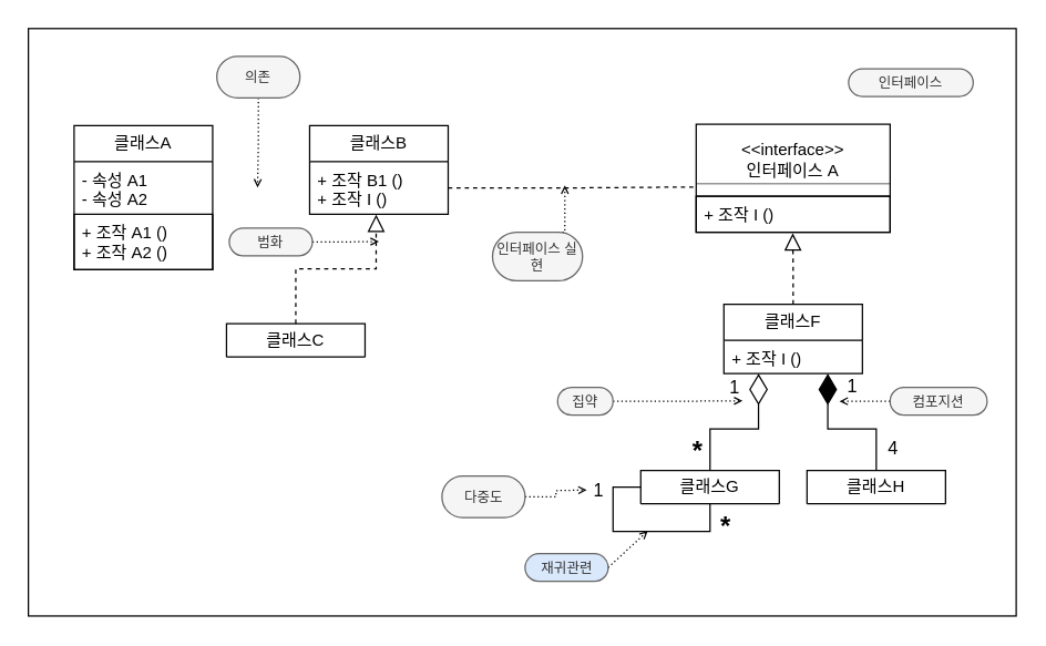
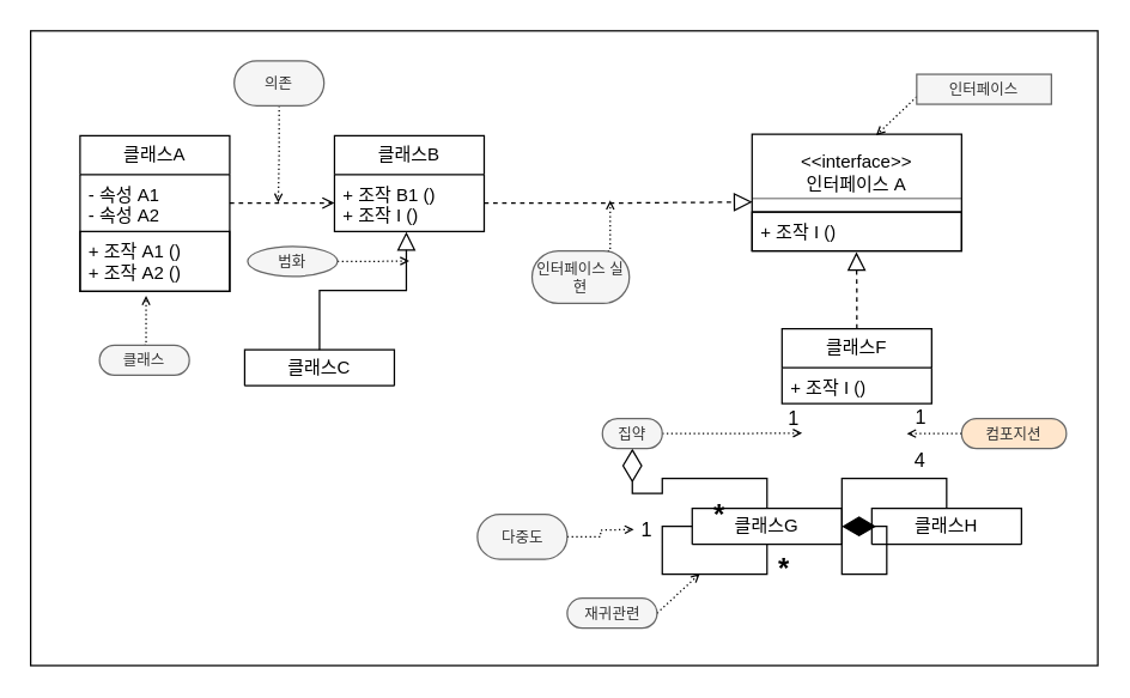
- <mxCell id="35" value="인터페이스&lt;br style=&quot;font-size: 10px;&quot;&gt;" style="rounded=1;whiteSpace=wrap;html=1;arcSize=50;fillColor=#f5f5f5;fontColor=#333333;strokeColor=#666666;fontSize=10;" vertex="1" parent="1"><mxGeometry x="612" y="49" width="90" height="20" as="geometry" /></mxCell>
+ <mxCell id="35" value="인터페이스&lt;br style=&quot;font-size: 10px;&quot;&gt;" style="whiteSpace=wrap;html=1;arcSize=50;fillColor=#f5f5f5;fontColor=#333333;strokeColor=#666666;fontSize=10;rounded=0;" vertex="1" parent="1"><mxGeometry x="612" y="49" width="90" height="20" as="geometry" /></mxCell>
+ <mxCell id="34" style="rounded=0;orthogonalLoop=1;jettySize=auto;html=1;exitX=0;exitY=0.75;exitDx=0;exitDy=0;entryX=0.592;entryY=0.01;entryDx=0;entryDy=0;entryPerimeter=0;endArrow=open;endFill=0;dashed=1;dashPattern=1 2;endSize=4;" edge="1" parent="1" source="35" target="8"><mxGeometry relative="1" as="geometry" /></mxCell>
+ <mxCell id="20" style="edgeStyle=orthogonalEdgeStyle;rounded=0;orthogonalLoop=1;jettySize=auto;html=1;exitX=1;exitY=0.5;exitDx=0;exitDy=0;entryX=0;entryY=0.5;entryDx=0;entryDy=0;dashed=1;endArrow=open;endFill=0;" edge="1" parent="1" source="4" target="7"><mxGeometry relative="1" as="geometry" /></mxCell>
- <mxCell id="21" style="edgeStyle=orthogonalEdgeStyle;rounded=0;orthogonalLoop=1;jettySize=auto;html=1;exitX=1;exitY=0.5;exitDx=0;exitDy=0;entryX=0.002;entryY=0.581;entryDx=0;entryDy=0;entryPerimeter=0;dashed=1;endArrow=none;endFill=0;endSize=10;" edge="1" parent="1" source="7" target="8"><mxGeometry relative="1" as="geometry" /></mxCell>
+ <mxCell id="21" style="edgeStyle=orthogonalEdgeStyle;rounded=0;orthogonalLoop=1;jettySize=auto;html=1;exitX=1;exitY=0.5;exitDx=0;exitDy=0;entryX=0.002;entryY=0.581;entryDx=0;entryDy=0;entryPerimeter=0;dashed=1;endArrow=block;endFill=0;endSize=10;" edge="1" parent="1" source="7" target="8"><mxGeometry relative="1" as="geometry" /></mxCell>
- <mxCell id="27" value="범화" style="rounded=1;whiteSpace=wrap;html=1;arcSize=50;fillColor=#f5f5f5;fontColor=#333333;strokeColor=#666666;fontSize=10;" vertex="1" parent="1"><mxGeometry x="165" y="164" width="60" height="20" as="geometry" /></mxCell>
+ <mxCell id="27" value="범화" style="ellipse;whiteSpace=wrap;html=1;arcSize=50;fillColor=#f5f5f5;fontColor=#333333;strokeColor=#666666;fontSize=10;" vertex="1" parent="1"><mxGeometry x="165" y="164" width="60" height="20" as="geometry" /></mxCell>
- <mxCell id="14" style="edgeStyle=orthogonalEdgeStyle;rounded=0;orthogonalLoop=1;jettySize=auto;html=1;exitX=0.5;exitY=0;exitDx=0;exitDy=0;entryX=0.48;entryY=1.006;entryDx=0;entryDy=0;entryPerimeter=0;endArrow=block;endFill=0;endSize=10;dashed=1;" edge="1" parent="1" source="15" target="7"><mxGeometry relative="1" as="geometry" /></mxCell>
+ <mxCell id="14" style="edgeStyle=orthogonalEdgeStyle;rounded=0;orthogonalLoop=1;jettySize=auto;html=1;exitX=0.5;exitY=0;exitDx=0;exitDy=0;entryX=0.48;entryY=1.006;entryDx=0;entryDy=0;entryPerimeter=0;endArrow=block;endFill=0;endSize=10;" edge="1" parent="1" source="15" target="7"><mxGeometry relative="1" as="geometry" /></mxCell>
+ <mxCell id="24" style="edgeStyle=orthogonalEdgeStyle;rounded=0;orthogonalLoop=1;jettySize=auto;html=1;exitX=0.5;exitY=0;exitDx=0;exitDy=0;entryX=0.441;entryY=1.075;entryDx=0;entryDy=0;entryPerimeter=0;endArrow=open;endFill=0;dashed=1;dashPattern=1 2;endSize=4;" edge="1" parent="1" source="25" target="5"><mxGeometry relative="1" as="geometry" /></mxCell>
+ <mxCell id="25" value="클래스" style="rounded=1;whiteSpace=wrap;html=1;arcSize=50;fillColor=#f5f5f5;fontColor=#333333;strokeColor=#666666;fontSize=10;" vertex="1" parent="1"><mxGeometry x="66" y="230" width="60" height="20" as="geometry" /></mxCell>
- <mxCell id="33" value="컴포지션" style="rounded=1;whiteSpace=wrap;html=1;arcSize=50;fillColor=#f5f5f5;fontColor=#333333;strokeColor=#666666;fontSize=10;" vertex="1" parent="1"><mxGeometry x="642" y="279" width="70" height="20" as="geometry" /></mxCell>
+ <mxCell id="33" value="컴포지션" style="rounded=1;whiteSpace=wrap;html=1;arcSize=50;fillColor=#ffe6cc;fontColor=#333333;strokeColor=#666666;fontSize=10;" vertex="1" parent="1"><mxGeometry x="642" y="279" width="70" height="20" as="geometry" /></mxCell>
- <mxCell id="16" value="&lt;b style=&quot;border-color: var(--border-color);&quot;&gt;&lt;font style=&quot;border-color: var(--border-color); font-size: 19px;&quot;&gt;*&lt;/font&gt;&lt;/b&gt;" style="edgeStyle=orthogonalEdgeStyle;rounded=0;orthogonalLoop=1;jettySize=auto;html=1;exitX=0.5;exitY=0;exitDx=0;exitDy=0;entryX=0.25;entryY=1;entryDx=0;entryDy=0;endArrow=diamondThin;endFill=0;endSize=20;startSize=1;labelPosition=left;verticalLabelPosition=bottom;align=right;verticalAlign=top;" edge="1" parent="1" source="17" target="12"><mxGeometry x="-0.429" y="4" relative="1" as="geometry"><mxPoint x="-4" y="3" as="offset" /></mxGeometry></mxCell>
+ <mxCell id="16" value="&lt;b style=&quot;border-color: var(--border-color);&quot;&gt;&lt;font style=&quot;border-color: var(--border-color); font-size: 19px;&quot;&gt;*&lt;/font&gt;&lt;/b&gt;" style="edgeStyle=orthogonalEdgeStyle;rounded=0;orthogonalLoop=1;jettySize=auto;html=1;exitX=0.5;exitY=0;exitDx=0;exitDy=0;endArrow=diamondThin;endFill=0;endSize=20;startSize=1;labelPosition=left;verticalLabelPosition=bottom;align=right;verticalAlign=top;" edge="1" parent="1" source="17" target="31"><mxGeometry x="-0.429" y="4" relative="1" as="geometry"><mxPoint x="-4" y="3" as="offset" /></mxGeometry></mxCell>
- <mxCell id="18" value="4" style="edgeStyle=orthogonalEdgeStyle;rounded=0;orthogonalLoop=1;jettySize=auto;html=1;exitX=0.5;exitY=0;exitDx=0;exitDy=0;entryX=0.75;entryY=1;entryDx=0;entryDy=0;endArrow=diamondThin;endFill=1;endSize=20;startSize=27;fontSize=13;fontStyle=0" edge="1" parent="1" source="19" target="12"><mxGeometry x="-0.695" y="-12" relative="1" as="geometry"><mxPoint as="offset" /></mxGeometry></mxCell>
+ <mxCell id="18" value="4" style="edgeStyle=orthogonalEdgeStyle;rounded=0;orthogonalLoop=1;jettySize=auto;html=1;exitX=0.5;exitY=0;exitDx=0;exitDy=0;endArrow=diamondThin;endFill=1;endSize=20;startSize=27;fontSize=13;fontStyle=0;" edge="1" parent="1" source="19" target="17"><mxGeometry x="-0.695" y="-12" relative="1" as="geometry"><mxPoint as="offset" /></mxGeometry></mxCell>
- <mxCell id="40" value="재귀관련" style="rounded=1;whiteSpace=wrap;html=1;arcSize=50;fillColor=#dae8fc;fontColor=#333333;strokeColor=#666666;fontSize=10;" vertex="1" parent="1"><mxGeometry x="378.5" y="399" width="60" height="20" as="geometry" /></mxCell>
+ <mxCell id="40" value="재귀관련" style="rounded=1;whiteSpace=wrap;html=1;arcSize=50;fillColor=#f5f5f5;fontColor=#333333;strokeColor=#666666;fontSize=10;" vertex="1" parent="1"><mxGeometry x="378.5" y="399" width="60" height="20" as="geometry" /></mxCell>
